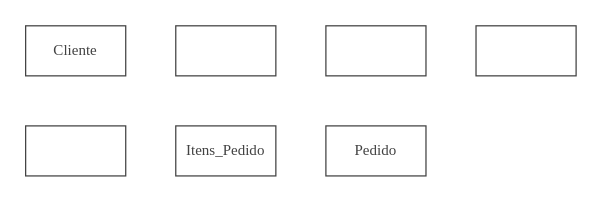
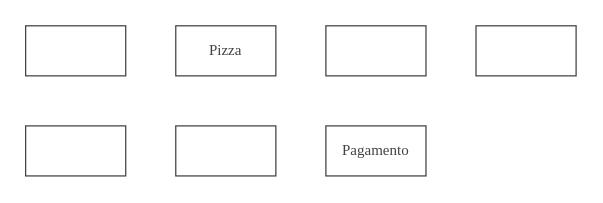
- <mxCell id="3" value="Cliente" style="text;html=1;strokeColor=none;fillColor=none;align=center;verticalAlign=middle;whiteSpace=wrap;rounded=0;fontFamily=Tahoma;fontColor=#424242;" vertex="1" parent="1"><mxGeometry x="30" y="25" width="60" height="30" as="geometry" /></mxCell>
+ <mxCell id="5" value="Pizza" style="text;html=1;strokeColor=none;fillColor=none;align=center;verticalAlign=middle;whiteSpace=wrap;rounded=0;fontFamily=Tahoma;fontColor=#424242;" vertex="1" parent="1"><mxGeometry x="150" y="25" width="60" height="30" as="geometry" /></mxCell>
- <mxCell id="8" value="Itens_Pedido" style="text;html=1;strokeColor=none;fillColor=none;align=center;verticalAlign=middle;whiteSpace=wrap;rounded=0;fontFamily=Tahoma;fontColor=#424242;" vertex="1" parent="1"><mxGeometry x="150" y="105" width="60" height="30" as="geometry" /></mxCell>
- <mxCell id="12" value="Pedido" style="text;html=1;strokeColor=none;fillColor=none;align=center;verticalAlign=middle;whiteSpace=wrap;rounded=0;fontFamily=Tahoma;fontColor=#424242;" vertex="1" parent="1"><mxGeometry x="270" y="105" width="60" height="30" as="geometry" /></mxCell>
+ <mxCell id="12" value="Pagamento" style="text;html=1;strokeColor=none;fillColor=none;align=center;verticalAlign=middle;whiteSpace=wrap;rounded=0;fontFamily=Tahoma;fontColor=#424242;" vertex="1" parent="1"><mxGeometry x="270" y="105" width="60" height="30" as="geometry" /></mxCell>
